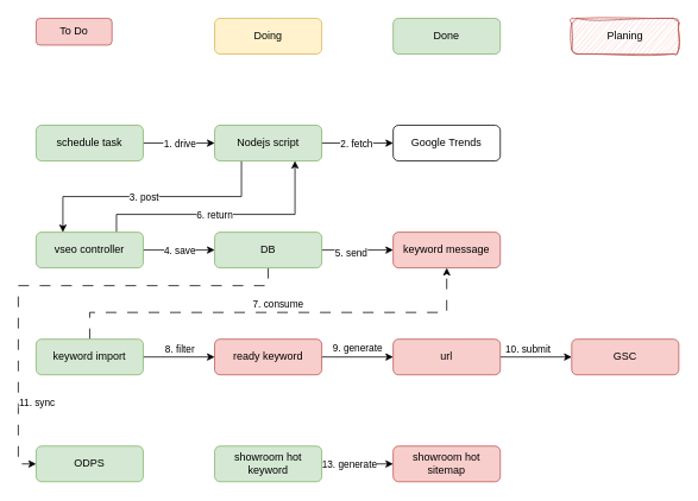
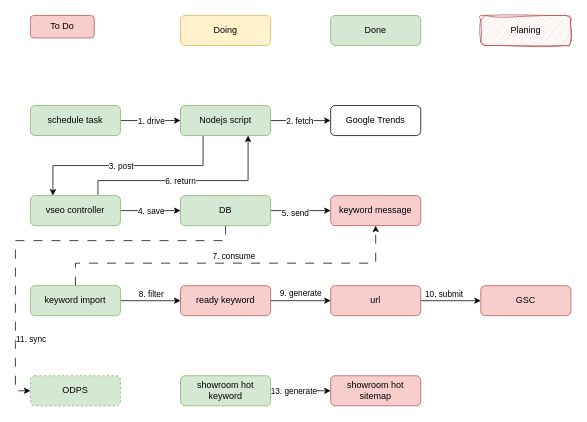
- <mxCell id="26" value="ODPS" style="rounded=1;whiteSpace=wrap;html=1;fillColor=#d5e8d4;strokeColor=#82b366;" parent="1" vertex="1"><mxGeometry x="40" y="500" width="120" height="40" as="geometry" /></mxCell>
+ <mxCell id="26" value="ODPS" style="rounded=1;whiteSpace=wrap;html=1;fillColor=#d5e8d4;strokeColor=#82b366;dashed=1;" parent="1" vertex="1"><mxGeometry x="40" y="500" width="120" height="40" as="geometry" /></mxCell>
